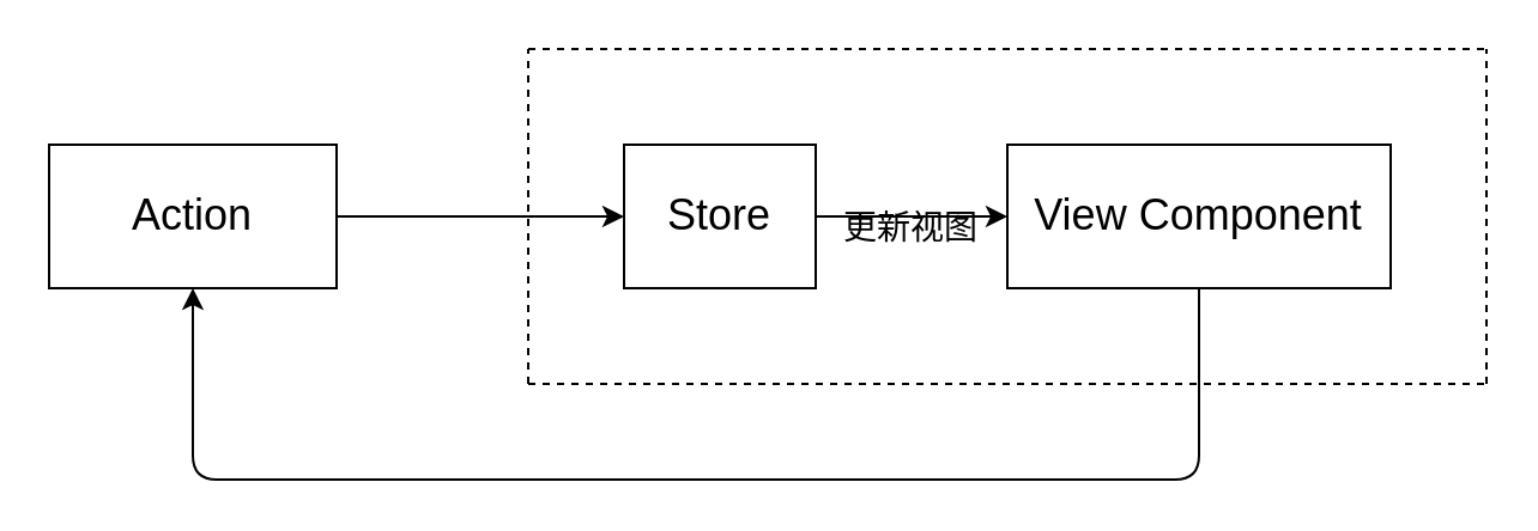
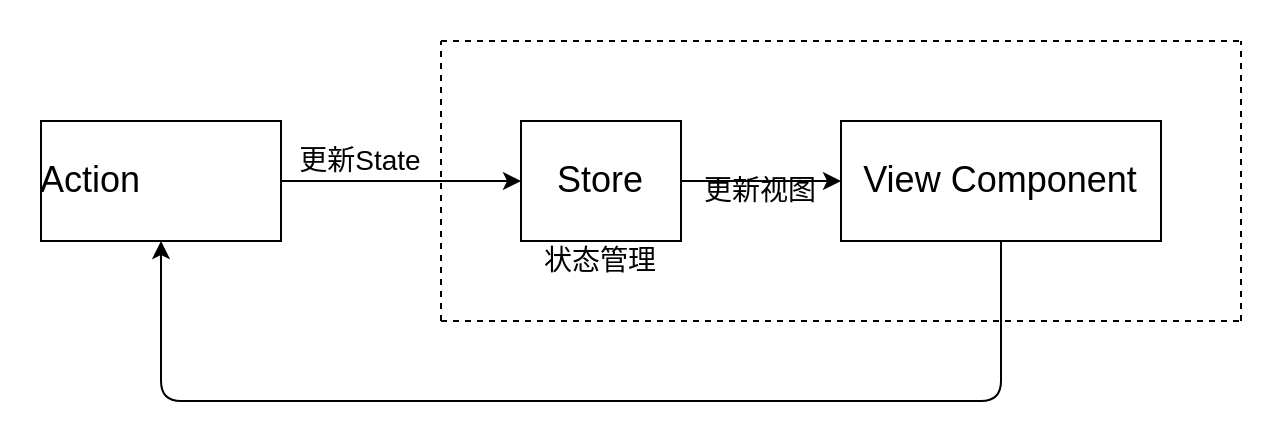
+ <mxCell id="15" value="&lt;font style=&quot;font-size: 14px&quot;&gt;更新State&lt;/font&gt;" style="text;html=1;strokeColor=none;fillColor=none;align=center;verticalAlign=middle;whiteSpace=wrap;rounded=0;" vertex="1" parent="1"><mxGeometry x="145" y="70" width="70" height="20" as="geometry" /></mxCell>
- <mxCell id="13" value="&lt;font style=&quot;font-size: 18px&quot;&gt;Action&lt;/font&gt;" style="text;html=1;strokeColor=none;fillColor=none;align=center;verticalAlign=middle;whiteSpace=wrap;rounded=0;" vertex="1" parent="1"><mxGeometry x="60" y="80" width="40" height="20" as="geometry" /></mxCell>
+ <mxCell id="13" value="&lt;font style=&quot;font-size: 18px&quot;&gt;Action&lt;/font&gt;" style="text;html=1;strokeColor=none;fillColor=none;align=center;verticalAlign=middle;whiteSpace=wrap;rounded=0;" vertex="1" parent="1"><mxGeometry x="25" y="80" width="40" height="20" as="geometry" /></mxCell>
+ <mxCell id="16" value="&lt;font style=&quot;font-size: 14px&quot;&gt;状态管理&lt;/font&gt;" style="text;html=1;strokeColor=none;fillColor=none;align=center;verticalAlign=middle;whiteSpace=wrap;rounded=0;" vertex="1" parent="1"><mxGeometry x="270" y="120" width="60" height="20" as="geometry" /></mxCell>
